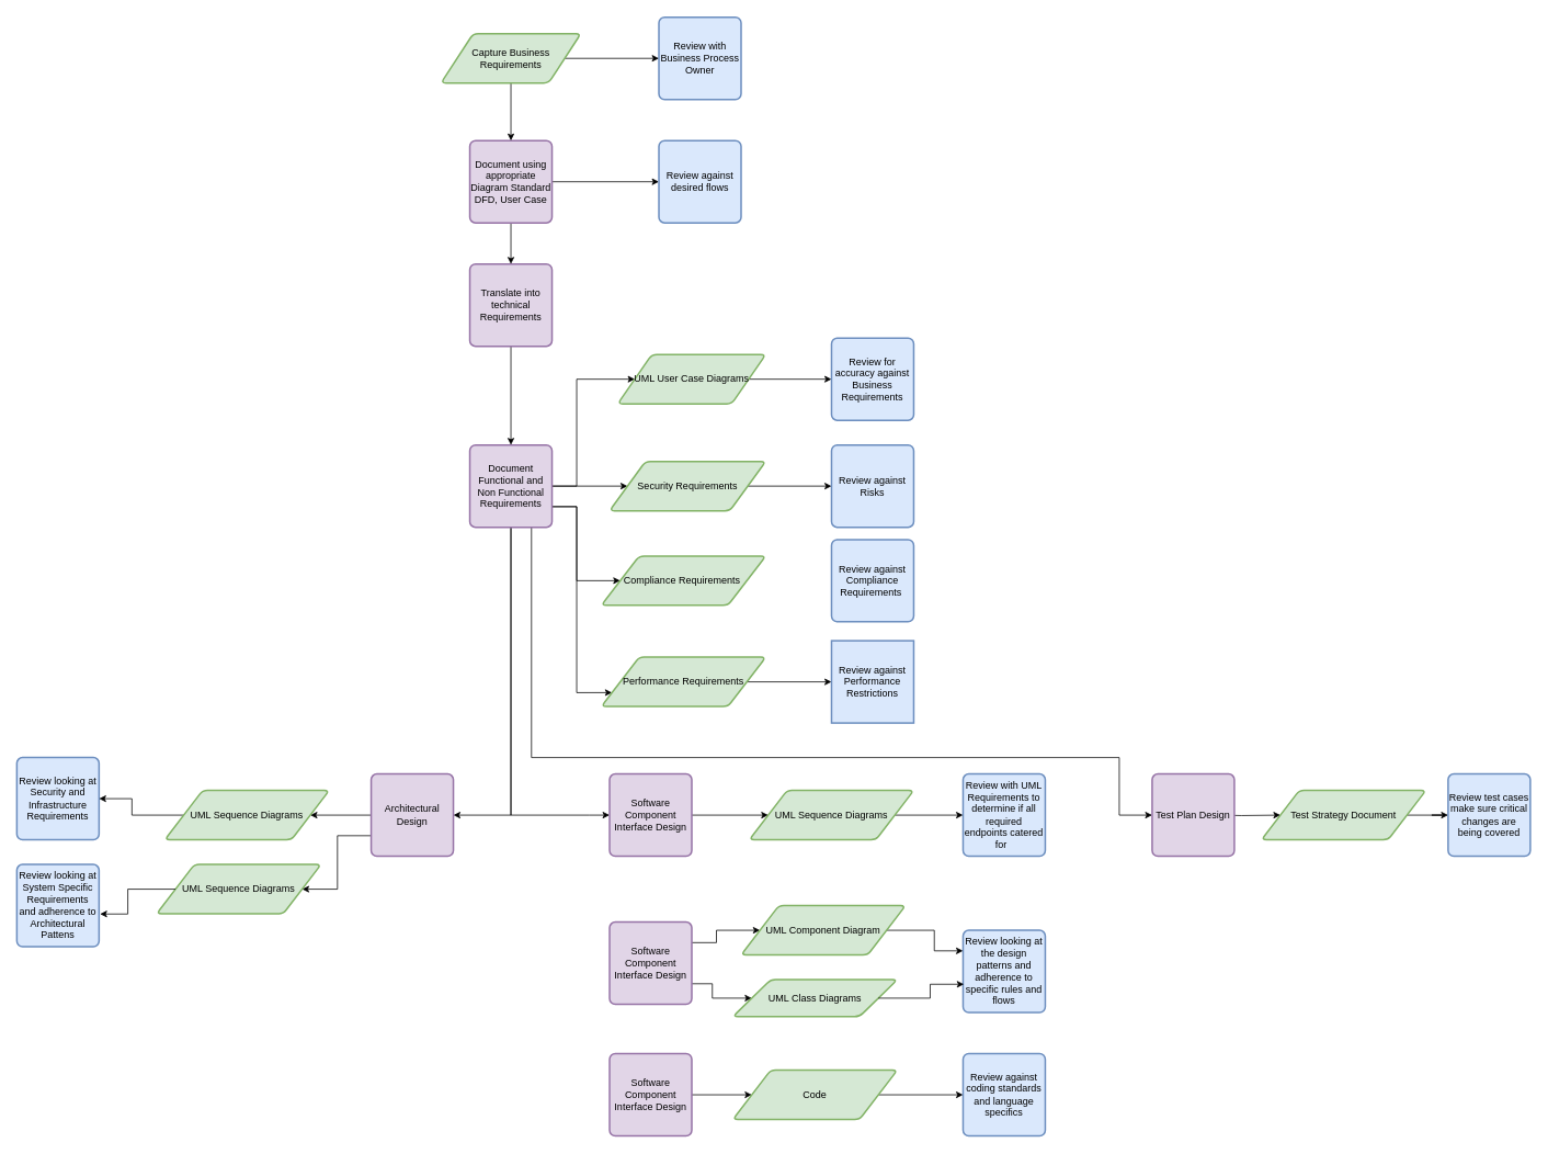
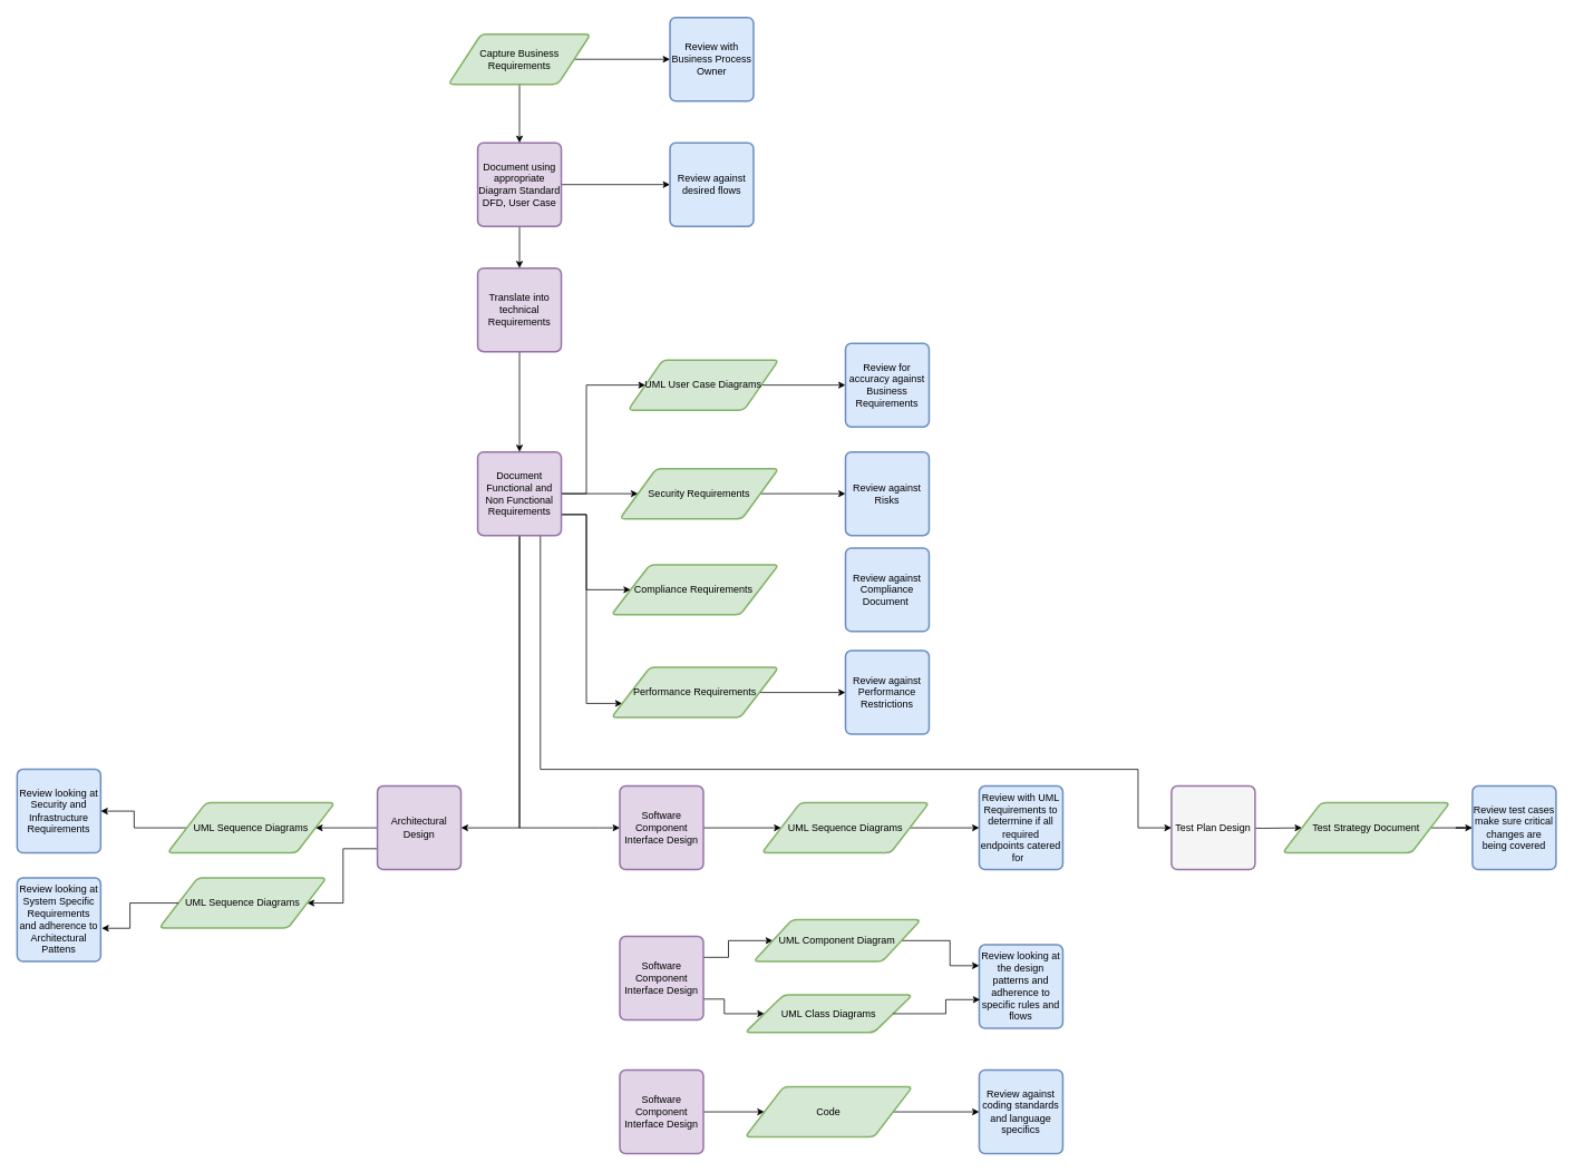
- <mxCell id="29" value="Review against Compliance Requirements&amp;nbsp;" style="rounded=1;whiteSpace=wrap;html=1;absoluteArcSize=1;arcSize=14;strokeWidth=2;fillColor=#dae8fc;strokeColor=#6c8ebf;" vertex="1" parent="1"><mxGeometry x="1011" y="655" width="100" height="100" as="geometry" /></mxCell>
+ <mxCell id="29" value="Review against Compliance Document&amp;nbsp;" style="rounded=1;whiteSpace=wrap;html=1;absoluteArcSize=1;arcSize=14;strokeWidth=2;fillColor=#dae8fc;strokeColor=#6c8ebf;" vertex="1" parent="1"><mxGeometry x="1011" y="655" width="100" height="100" as="geometry" /></mxCell>
- <mxCell id="30" value="Review against Performance Restrictions" style="whiteSpace=wrap;html=1;absoluteArcSize=1;arcSize=14;strokeWidth=2;fillColor=#dae8fc;strokeColor=#6c8ebf;rounded=0;" vertex="1" parent="1"><mxGeometry x="1011" y="778" width="100" height="100" as="geometry" /></mxCell>
+ <mxCell id="30" value="Review against Performance Restrictions" style="rounded=1;whiteSpace=wrap;html=1;absoluteArcSize=1;arcSize=14;strokeWidth=2;fillColor=#dae8fc;strokeColor=#6c8ebf;" vertex="1" parent="1"><mxGeometry x="1011" y="778" width="100" height="100" as="geometry" /></mxCell>
- <mxCell id="37" value="Test Plan Design" style="rounded=1;whiteSpace=wrap;html=1;absoluteArcSize=1;arcSize=14;strokeWidth=2;fillColor=#e1d5e7;strokeColor=#9673a6;" vertex="1" parent="1"><mxGeometry x="1401" y="940" width="100" height="100" as="geometry" /></mxCell>
+ <mxCell id="37" value="Test Plan Design" style="rounded=1;whiteSpace=wrap;html=1;absoluteArcSize=1;arcSize=14;strokeWidth=2;fillColor=#f5f5f5;strokeColor=#9673a6;" vertex="1" parent="1"><mxGeometry x="1401" y="940" width="100" height="100" as="geometry" /></mxCell>
- <mxCell id="46" value="UML Component Diagram" style="shape=parallelogram;html=1;strokeWidth=2;perimeter=parallelogramPerimeter;whiteSpace=wrap;rounded=1;arcSize=12;size=0.23;fillColor=#d5e8d4;strokeColor=#82b366;" vertex="1" parent="1"><mxGeometry x="901" y="1100" width="200" height="60" as="geometry" /></mxCell>
+ <mxCell id="46" value="UML Component Diagram" style="shape=parallelogram;html=1;strokeWidth=2;perimeter=parallelogramPerimeter;whiteSpace=wrap;rounded=1;arcSize=12;size=0.23;fillColor=#d5e8d4;strokeColor=#82b366;" vertex="1" parent="1"><mxGeometry x="901" y="1100" width="200" height="50" as="geometry" /></mxCell>
